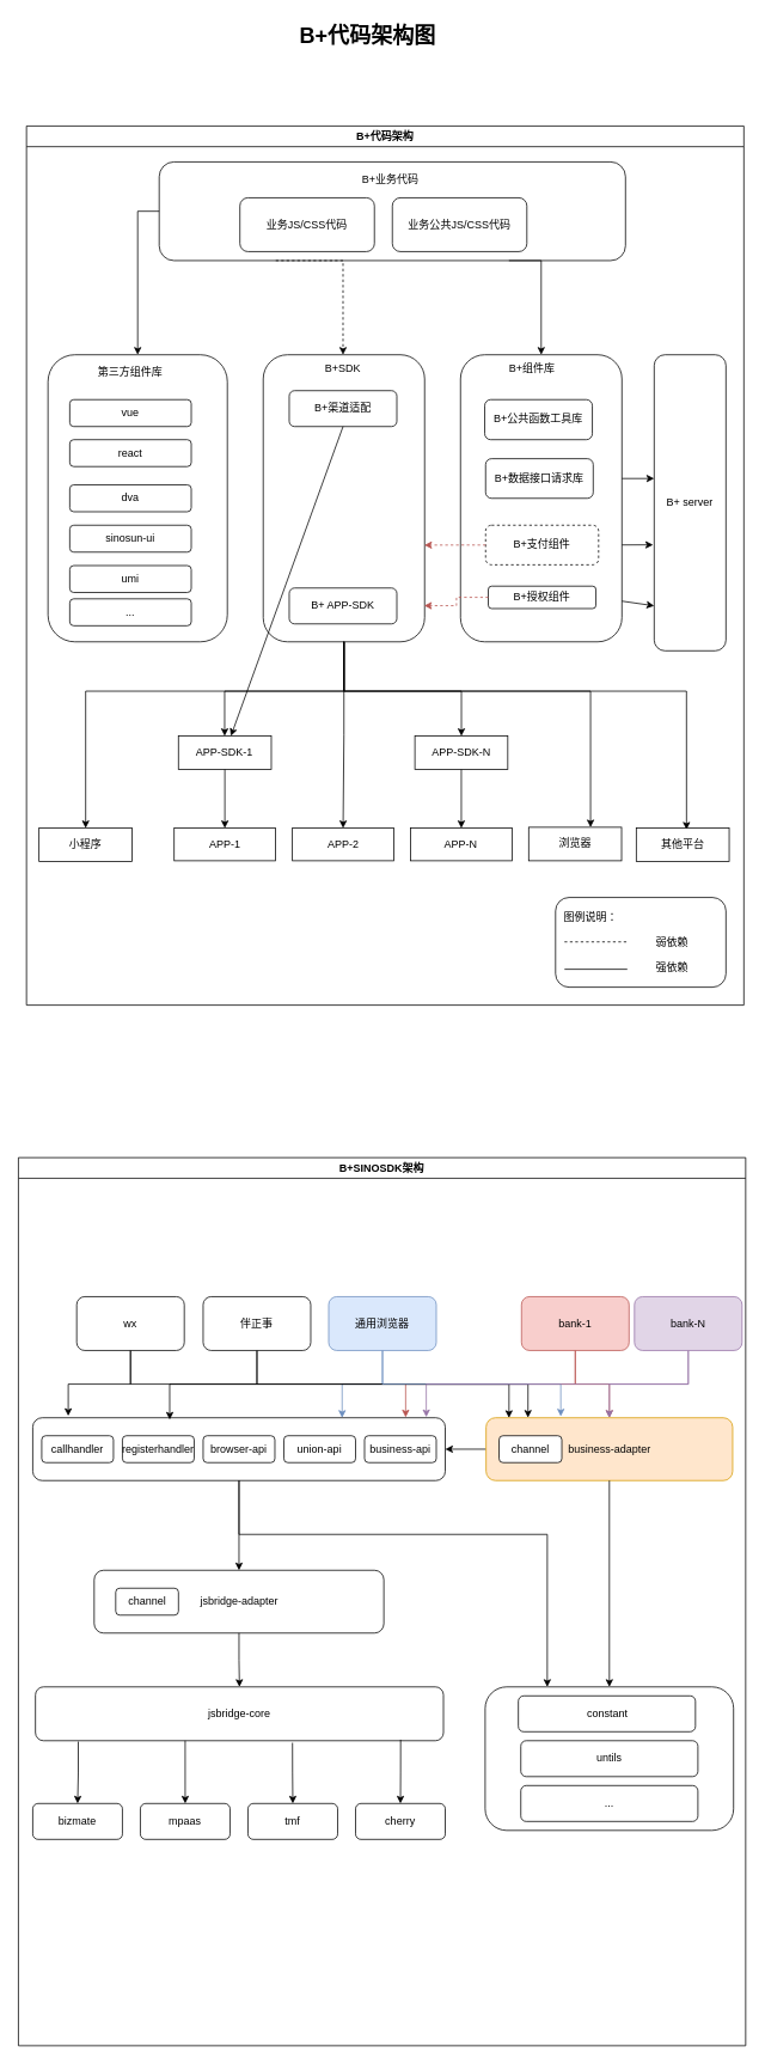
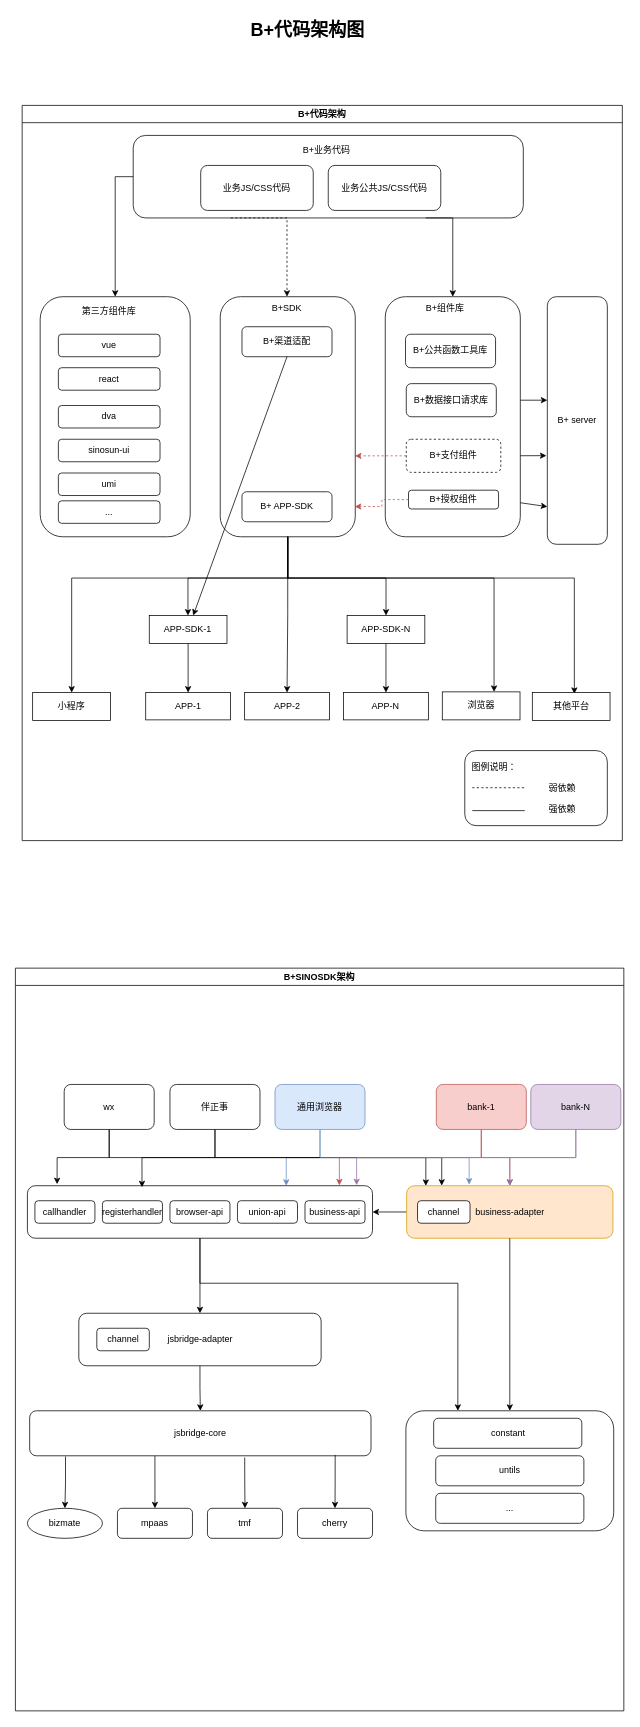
- <mxCell id="34" value="bizmate" style="rounded=1;whiteSpace=wrap;html=1;" parent="3" vertex="1"><mxGeometry x="16" y="720" width="100" height="40" as="geometry" /></mxCell>
+ <mxCell id="34" value="bizmate" style="ellipse;whiteSpace=wrap;html=1;" parent="3" vertex="1"><mxGeometry x="16" y="720" width="100" height="40" as="geometry" /></mxCell>
